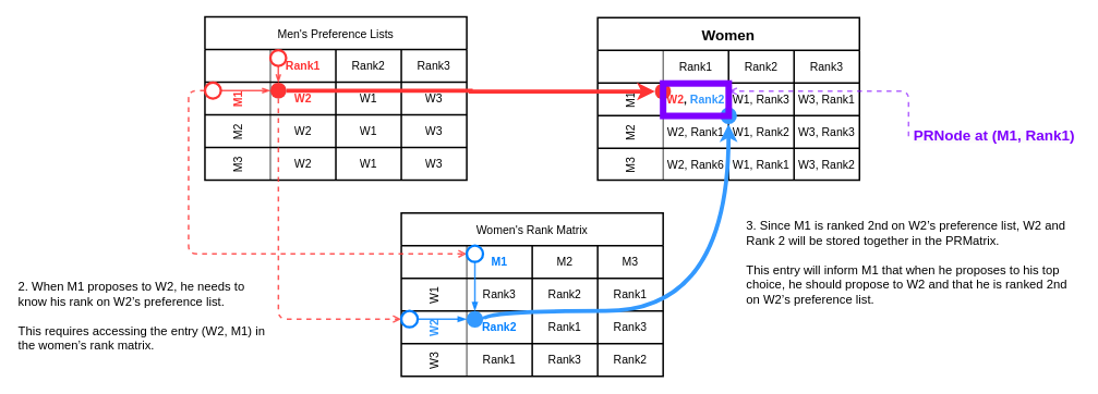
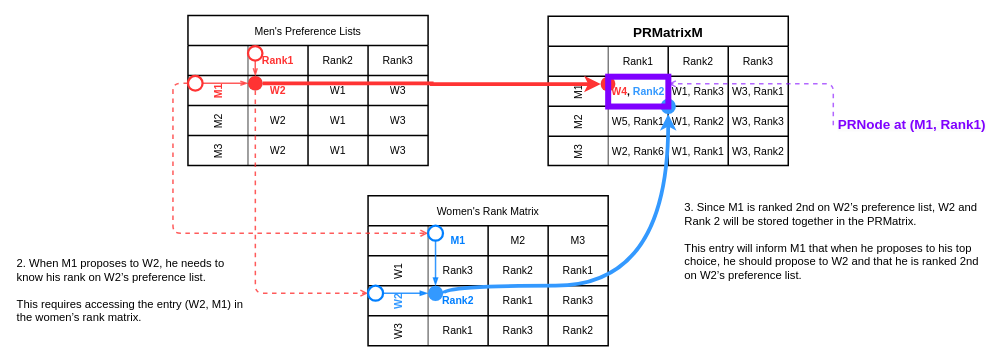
- <mxCell id="36" value="Women" style="shape=table;startSize=40;container=1;collapsible=0;childLayout=tableLayout;resizeLast=0;resizeLastRow=0;fontStyle=1;fontSize=18;strokeWidth=2;" parent="1" vertex="1"><mxGeometry x="730" y="21" width="320" height="199" as="geometry" /></mxCell>
+ <mxCell id="36" value="PRMatrixM" style="shape=table;startSize=40;container=1;collapsible=0;childLayout=tableLayout;resizeLast=0;resizeLastRow=0;fontStyle=1;fontSize=18;strokeWidth=2;" parent="1" vertex="1"><mxGeometry x="730" y="21" width="320" height="199" as="geometry" /></mxCell>
- <mxCell id="42" value="&lt;b&gt;&lt;font color=&quot;#ff3333&quot;&gt;W2&lt;/font&gt;,&lt;font color=&quot;#6600cc&quot;&gt; &lt;/font&gt;&lt;font color=&quot;#3399ff&quot;&gt;Rank2&lt;/font&gt;&lt;/b&gt;" style="shape=partialRectangle;html=1;whiteSpace=wrap;connectable=0;overflow=hidden;top=0;left=0;bottom=0;right=0;pointerEvents=1;strokeColor=default;fillColor=none;fontSize=14;" parent="41" vertex="1"><mxGeometry x="80" width="80" height="40" as="geometry"><mxRectangle width="80" height="40" as="alternateBounds" /></mxGeometry></mxCell>
+ <mxCell id="42" value="&lt;b&gt;&lt;font color=&quot;#ff3333&quot;&gt;W4&lt;/font&gt;,&lt;font color=&quot;#6600cc&quot;&gt; &lt;/font&gt;&lt;font color=&quot;#3399ff&quot;&gt;Rank2&lt;/font&gt;&lt;/b&gt;" style="shape=partialRectangle;html=1;whiteSpace=wrap;connectable=0;overflow=hidden;top=0;left=0;bottom=0;right=0;pointerEvents=1;strokeColor=default;fillColor=none;fontSize=14;" parent="41" vertex="1"><mxGeometry x="80" width="80" height="40" as="geometry"><mxRectangle width="80" height="40" as="alternateBounds" /></mxGeometry></mxCell>
- <mxCell id="46" value="W2, Rank1" style="shape=partialRectangle;html=1;whiteSpace=wrap;connectable=0;overflow=hidden;top=0;left=0;bottom=0;right=0;pointerEvents=1;strokeOpacity=100;fillColor=none;fontSize=14;" parent="45" vertex="1"><mxGeometry x="80" width="80" height="40" as="geometry"><mxRectangle width="80" height="40" as="alternateBounds" /></mxGeometry></mxCell>
+ <mxCell id="46" value="W5, Rank1" style="shape=partialRectangle;html=1;whiteSpace=wrap;connectable=0;overflow=hidden;top=0;left=0;bottom=0;right=0;pointerEvents=1;strokeOpacity=100;fillColor=none;fontSize=14;" parent="45" vertex="1"><mxGeometry x="80" width="80" height="40" as="geometry"><mxRectangle width="80" height="40" as="alternateBounds" /></mxGeometry></mxCell>
